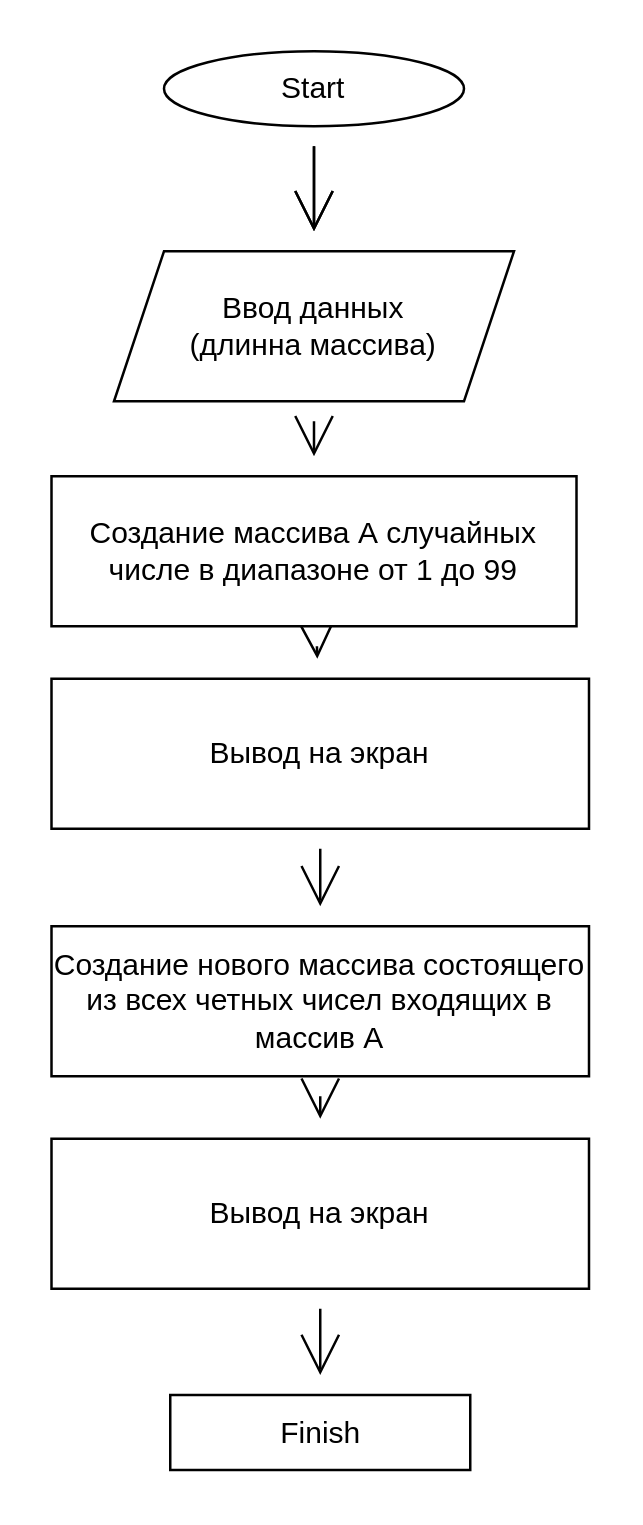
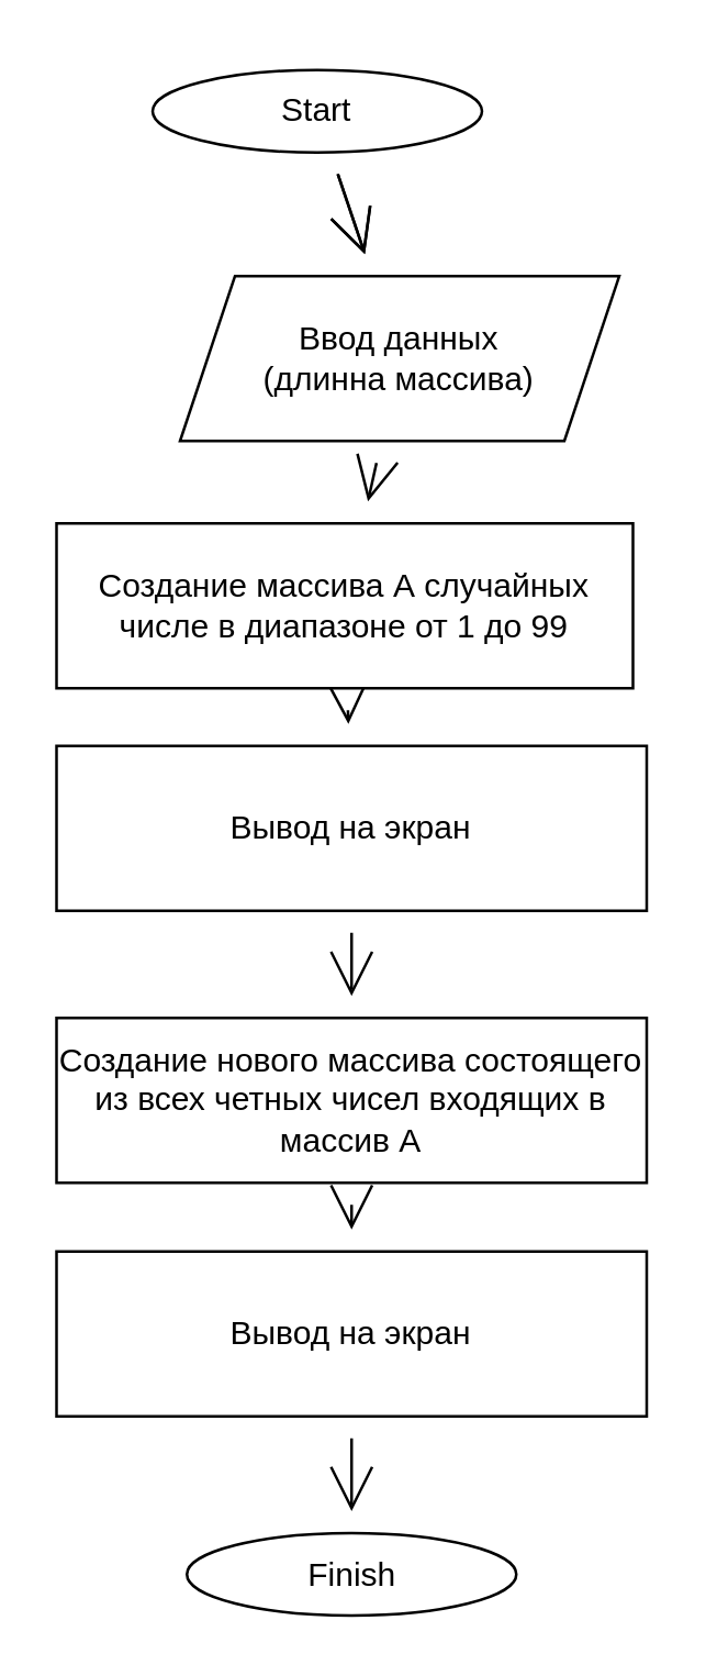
- <mxCell id="4" value="Start" style="ellipse;whiteSpace=wrap;html=1;hachureGap=4;pointerEvents=0;" vertex="1" parent="1"><mxGeometry x="65" y="20" width="120" height="30" as="geometry" /></mxCell>
+ <mxCell id="4" value="Start" style="ellipse;whiteSpace=wrap;html=1;hachureGap=4;pointerEvents=0;" vertex="1" parent="1"><mxGeometry x="55" y="25" width="120" height="30" as="geometry" /></mxCell>
- <mxCell id="6" value="Ввод данных &lt;br&gt;(длинна массива)" style="shape=parallelogram;perimeter=parallelogramPerimeter;whiteSpace=wrap;html=1;fixedSize=1;hachureGap=4;pointerEvents=0;" vertex="1" parent="1"><mxGeometry x="45" y="100" width="160" height="60" as="geometry" /></mxCell>
+ <mxCell id="6" value="Ввод данных &lt;br&gt;(длинна массива)" style="shape=parallelogram;perimeter=parallelogramPerimeter;whiteSpace=wrap;html=1;fixedSize=1;hachureGap=4;pointerEvents=0;" vertex="1" parent="1"><mxGeometry x="65" y="100" width="160" height="60" as="geometry" /></mxCell>
- <mxCell id="15" value="Finish" style="whiteSpace=wrap;html=1;hachureGap=4;pointerEvents=0;rounded=0;" vertex="1" parent="1"><mxGeometry x="67.5" y="557.5" width="120" height="30" as="geometry" /></mxCell>
+ <mxCell id="15" value="Finish" style="ellipse;whiteSpace=wrap;html=1;hachureGap=4;pointerEvents=0;" vertex="1" parent="1"><mxGeometry x="67.5" y="557.5" width="120" height="30" as="geometry" /></mxCell>
